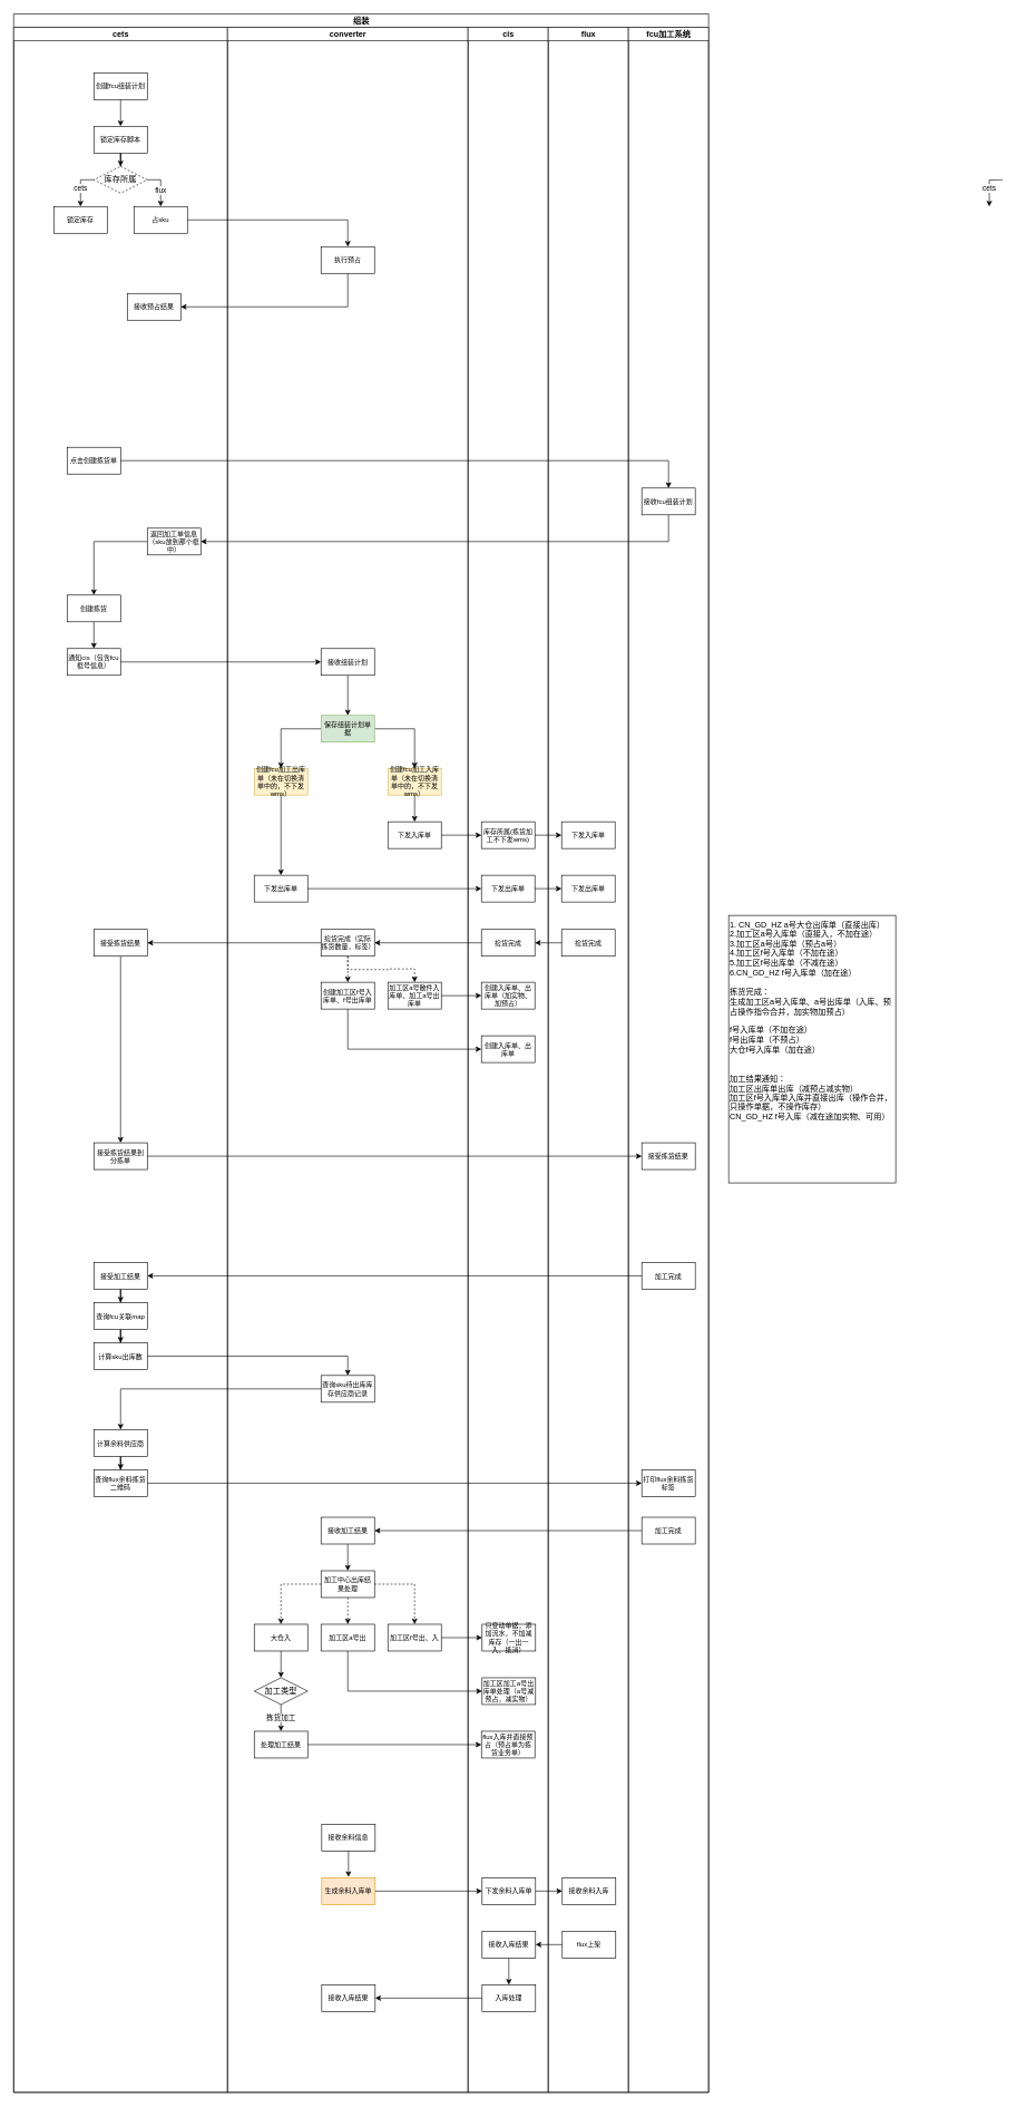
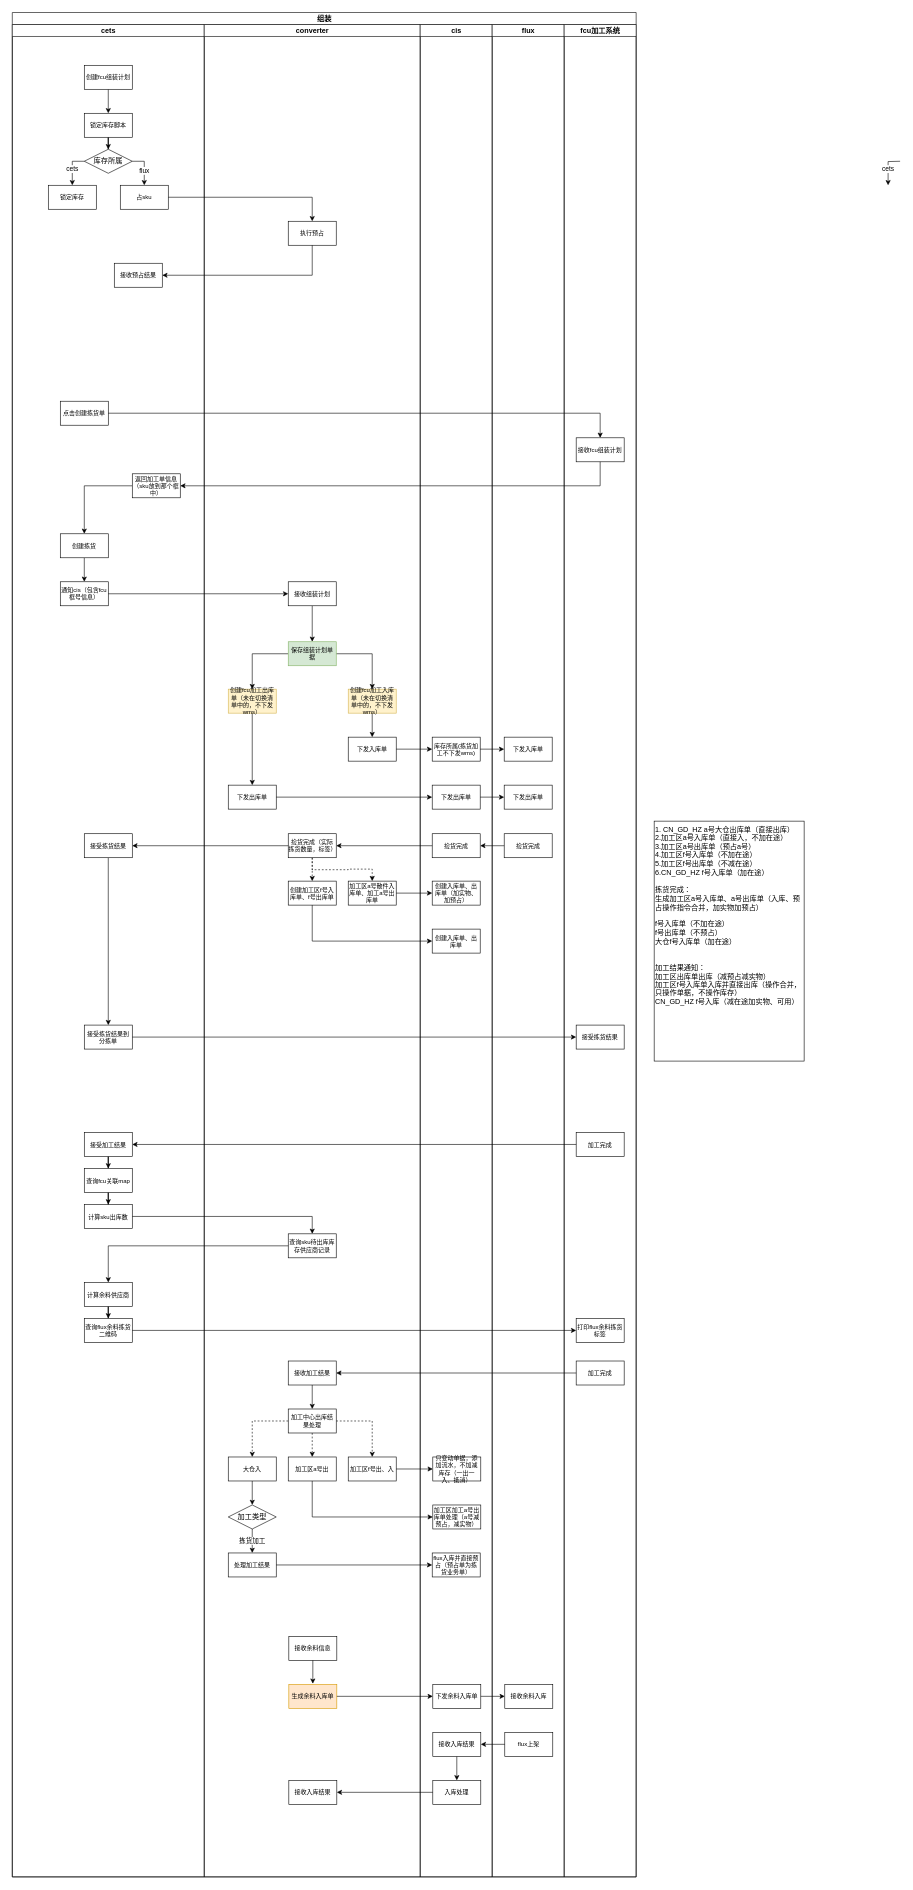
- <mxCell id="9" value="库存所属" style="rhombus;whiteSpace=wrap;html=1;dashed=1;" vertex="1" parent="3"><mxGeometry x="120" y="208" width="80" height="40" as="geometry" /></mxCell>
+ <mxCell id="9" value="库存所属" style="rhombus;whiteSpace=wrap;html=1;" vertex="1" parent="3"><mxGeometry x="120" y="208" width="80" height="40" as="geometry" /></mxCell>
